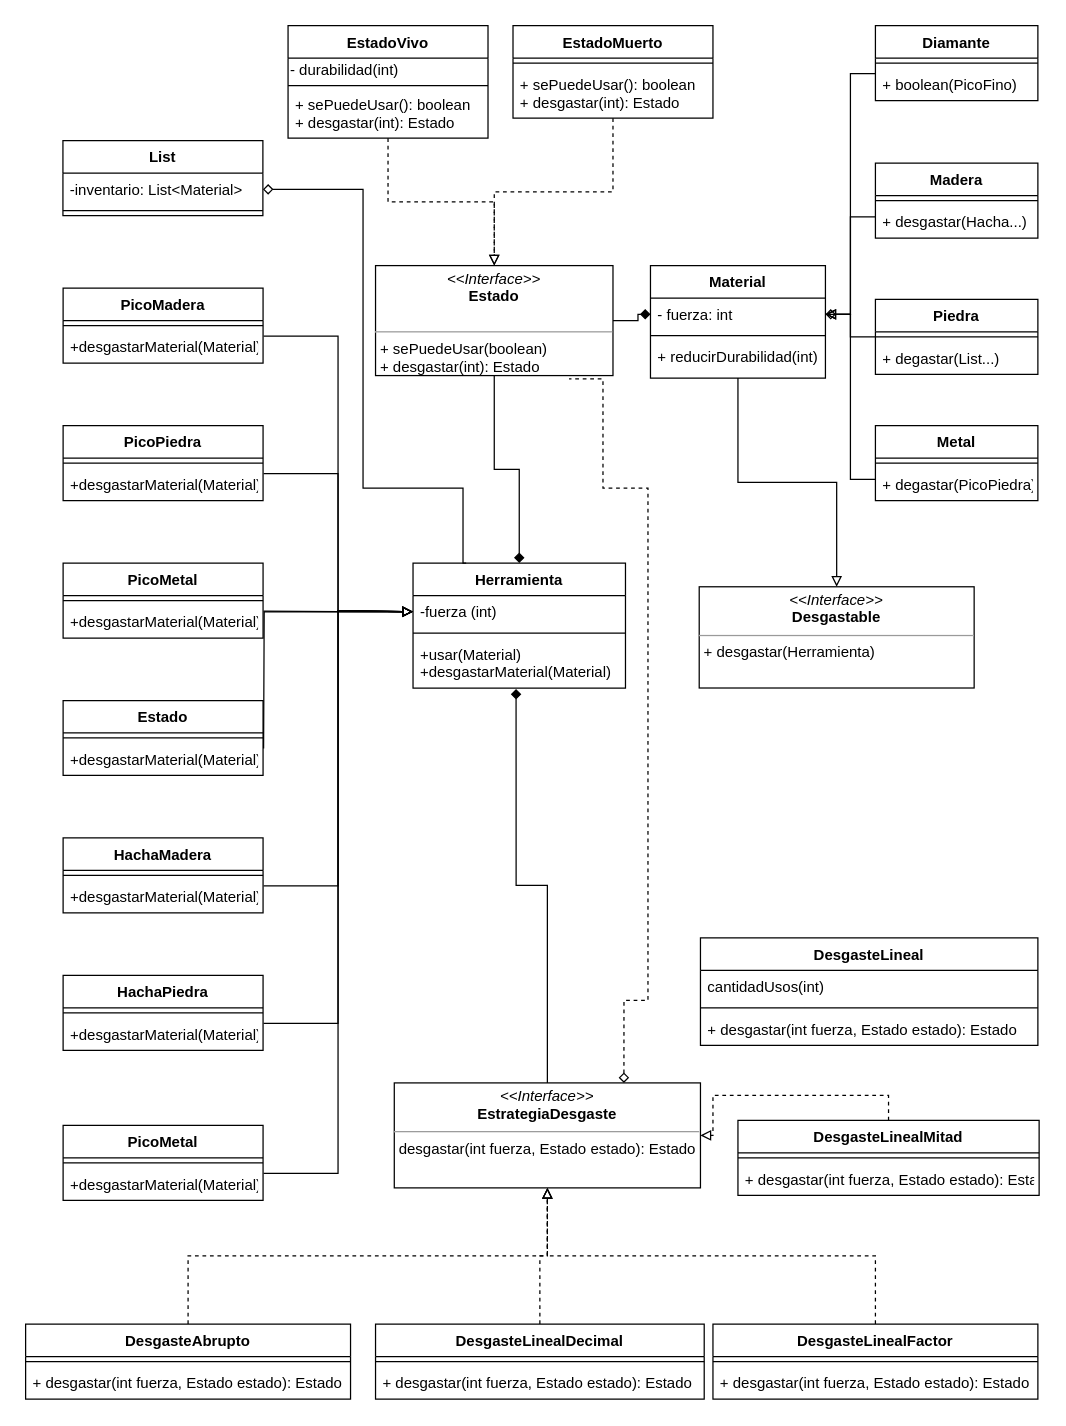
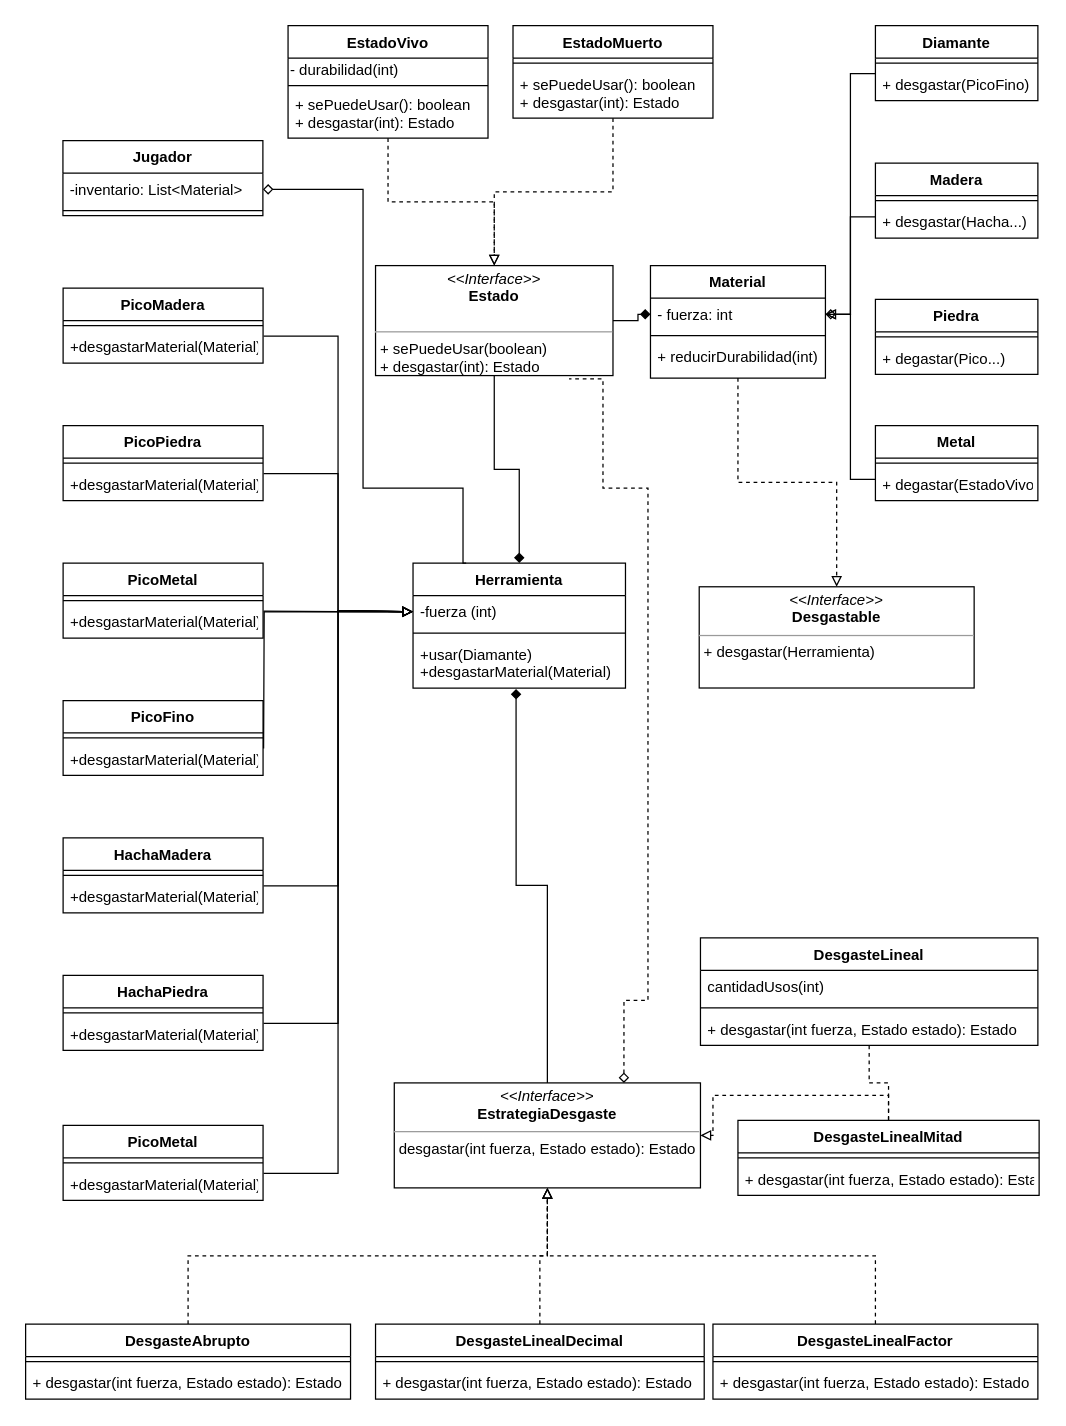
- <mxCell id="77" value="+ boolean(PicoFino)" style="text;strokeColor=none;fillColor=none;align=left;verticalAlign=top;spacingLeft=4;spacingRight=4;overflow=hidden;rotatable=0;points=[[0,0.5],[1,0.5]];portConstraint=eastwest;" vertex="1" parent="75"><mxGeometry y="34" width="130" height="26" as="geometry" /></mxCell>
+ <mxCell id="77" value="+ desgastar(PicoFino)" style="text;strokeColor=none;fillColor=none;align=left;verticalAlign=top;spacingLeft=4;spacingRight=4;overflow=hidden;rotatable=0;points=[[0,0.5],[1,0.5]];portConstraint=eastwest;" vertex="1" parent="75"><mxGeometry y="34" width="130" height="26" as="geometry" /></mxCell>
- <mxCell id="91" value="List" style="swimlane;fontStyle=1;align=center;verticalAlign=top;childLayout=stackLayout;horizontal=1;startSize=26;horizontalStack=0;resizeParent=1;resizeParentMax=0;resizeLast=0;collapsible=1;marginBottom=0;" vertex="1" parent="1"><mxGeometry x="49.857" y="112" width="160" height="60" as="geometry" /></mxCell>
+ <mxCell id="91" value="Jugador" style="swimlane;fontStyle=1;align=center;verticalAlign=top;childLayout=stackLayout;horizontal=1;startSize=26;horizontalStack=0;resizeParent=1;resizeParentMax=0;resizeLast=0;collapsible=1;marginBottom=0;" vertex="1" parent="1"><mxGeometry x="49.857" y="112" width="160" height="60" as="geometry" /></mxCell>
- <mxCell id="82" style="edgeStyle=orthogonalEdgeStyle;rounded=0;orthogonalLoop=1;jettySize=auto;html=1;entryX=1;entryY=0.5;entryDx=0;entryDy=0;endArrow=block;endFill=0;" edge="1" parent="1" source="83" target="72"><mxGeometry relative="1" as="geometry" /></mxCell>
- <mxCell id="85" value="+ degastar(List...)" style="text;strokeColor=none;fillColor=none;align=left;verticalAlign=top;spacingLeft=4;spacingRight=4;overflow=hidden;rotatable=0;points=[[0,0.5],[1,0.5]];portConstraint=eastwest;" vertex="1" parent="83"><mxGeometry y="34" width="130" height="26" as="geometry" /></mxCell>
+ <mxCell id="85" value="+ degastar(Pico...)" style="text;strokeColor=none;fillColor=none;align=left;verticalAlign=top;spacingLeft=4;spacingRight=4;overflow=hidden;rotatable=0;points=[[0,0.5],[1,0.5]];portConstraint=eastwest;" vertex="1" parent="83"><mxGeometry y="34" width="130" height="26" as="geometry" /></mxCell>
- <mxCell id="70" style="edgeStyle=orthogonalEdgeStyle;rounded=0;orthogonalLoop=1;jettySize=auto;html=1;endArrow=block;endFill=0;dashed=0;" edge="1" parent="1" source="71" target="94"><mxGeometry relative="1" as="geometry" /></mxCell>
+ <mxCell id="70" style="edgeStyle=orthogonalEdgeStyle;rounded=0;orthogonalLoop=1;jettySize=auto;html=1;endArrow=block;endFill=0;dashed=1;" edge="1" parent="1" source="71" target="94"><mxGeometry relative="1" as="geometry" /></mxCell>
- <mxCell id="89" value="+ degastar(PicoPiedra)" style="text;strokeColor=none;fillColor=none;align=left;verticalAlign=top;spacingLeft=4;spacingRight=4;overflow=hidden;rotatable=0;points=[[0,0.5],[1,0.5]];portConstraint=eastwest;" vertex="1" parent="87"><mxGeometry y="34" width="130" height="26" as="geometry" /></mxCell>
+ <mxCell id="89" value="+ degastar(EstadoVivo)" style="text;strokeColor=none;fillColor=none;align=left;verticalAlign=top;spacingLeft=4;spacingRight=4;overflow=hidden;rotatable=0;points=[[0,0.5],[1,0.5]];portConstraint=eastwest;" vertex="1" parent="87"><mxGeometry y="34" width="130" height="26" as="geometry" /></mxCell>
- <mxCell id="26" value="+usar(Material)&#10;+desgastarMaterial(Material)&#10;" style="text;strokeColor=none;fillColor=none;align=left;verticalAlign=top;spacingLeft=4;spacingRight=4;overflow=hidden;rotatable=0;points=[[0,0.5],[1,0.5]];portConstraint=eastwest;" vertex="1" parent="23"><mxGeometry y="60" width="170" height="40" as="geometry" /></mxCell>
+ <mxCell id="26" value="+usar(Diamante)&#10;+desgastarMaterial(Material)&#10;" style="text;strokeColor=none;fillColor=none;align=left;verticalAlign=top;spacingLeft=4;spacingRight=4;overflow=hidden;rotatable=0;points=[[0,0.5],[1,0.5]];portConstraint=eastwest;" vertex="1" parent="23"><mxGeometry y="60" width="170" height="40" as="geometry" /></mxCell>
- <mxCell id="14" value="Estado" style="swimlane;fontStyle=1;align=center;verticalAlign=top;childLayout=stackLayout;horizontal=1;startSize=26;horizontalStack=0;resizeParent=1;resizeParentMax=0;resizeLast=0;collapsible=1;marginBottom=0;" vertex="1" parent="1"><mxGeometry x="50" y="560" width="160" height="60" as="geometry" /></mxCell>
+ <mxCell id="14" value="PicoFino" style="swimlane;fontStyle=1;align=center;verticalAlign=top;childLayout=stackLayout;horizontal=1;startSize=26;horizontalStack=0;resizeParent=1;resizeParentMax=0;resizeLast=0;collapsible=1;marginBottom=0;" vertex="1" parent="1"><mxGeometry x="50" y="560" width="160" height="60" as="geometry" /></mxCell>
+ <mxCell id="53" style="edgeStyle=orthogonalEdgeStyle;rounded=0;orthogonalLoop=1;jettySize=auto;html=1;entryX=0.5;entryY=0;entryDx=0;entryDy=0;dashed=1;startArrow=none;startFill=0;endArrow=none;endFill=0;" edge="1" parent="1" source="54" target="50"><mxGeometry relative="1" as="geometry" /></mxCell>
